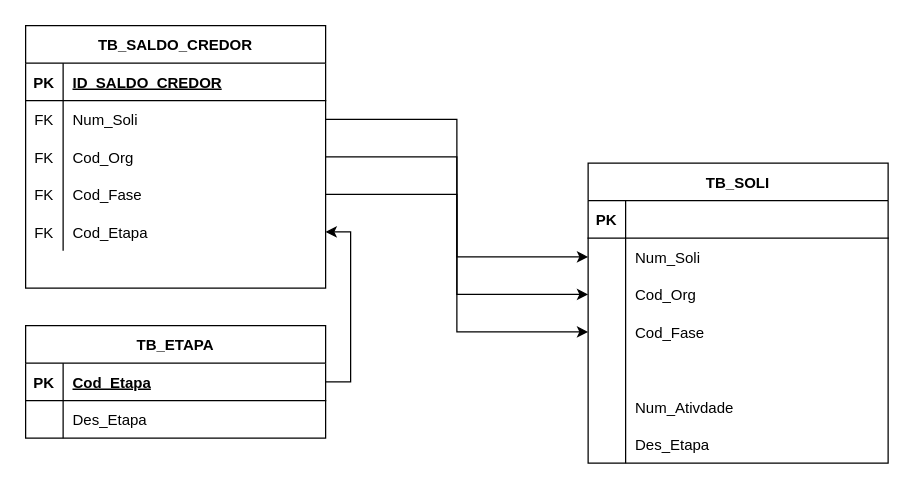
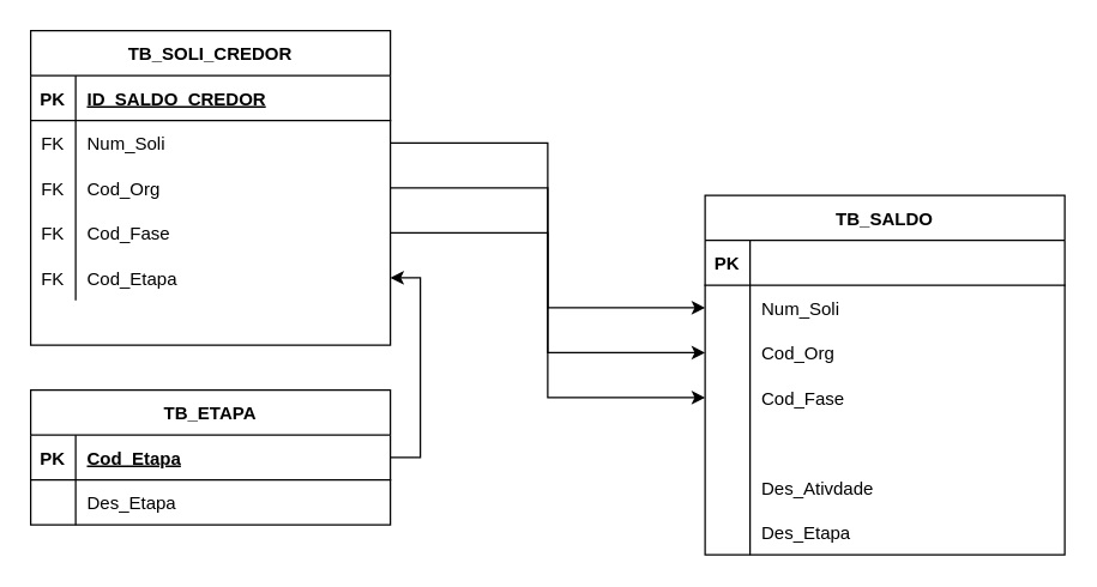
- <mxCell id="2" value="TB_SALDO_CREDOR" style="shape=table;startSize=30;container=1;collapsible=1;childLayout=tableLayout;fixedRows=1;rowLines=0;fontStyle=1;align=center;resizeLast=1;" vertex="1" parent="1"><mxGeometry x="20" y="20" width="240" height="210" as="geometry"><mxRectangle x="70" y="160" width="160" height="30" as="alternateBounds" /></mxGeometry></mxCell>
+ <mxCell id="2" value="TB_SOLI_CREDOR" style="shape=table;startSize=30;container=1;collapsible=1;childLayout=tableLayout;fixedRows=1;rowLines=0;fontStyle=1;align=center;resizeLast=1;" vertex="1" parent="1"><mxGeometry x="20" y="20" width="240" height="210" as="geometry"><mxRectangle x="70" y="160" width="160" height="30" as="alternateBounds" /></mxGeometry></mxCell>
- <mxCell id="28" value="TB_SOLI" style="shape=table;startSize=30;container=1;collapsible=1;childLayout=tableLayout;fixedRows=1;rowLines=0;fontStyle=1;align=center;resizeLast=1;" vertex="1" parent="1"><mxGeometry x="470" y="130" width="240" height="240" as="geometry"><mxRectangle x="70" y="160" width="160" height="30" as="alternateBounds" /></mxGeometry></mxCell>
+ <mxCell id="28" value="TB_SALDO" style="shape=table;startSize=30;container=1;collapsible=1;childLayout=tableLayout;fixedRows=1;rowLines=0;fontStyle=1;align=center;resizeLast=1;" vertex="1" parent="1"><mxGeometry x="470" y="130" width="240" height="240" as="geometry"><mxRectangle x="70" y="160" width="160" height="30" as="alternateBounds" /></mxGeometry></mxCell>
- <mxCell id="44" value="Num_Ativdade" style="shape=partialRectangle;connectable=0;fillColor=none;top=0;left=0;bottom=0;right=0;align=left;spacingLeft=6;overflow=hidden;" vertex="1" parent="42"><mxGeometry x="30" width="210" height="30" as="geometry" /></mxCell>
+ <mxCell id="44" value="Des_Ativdade" style="shape=partialRectangle;connectable=0;fillColor=none;top=0;left=0;bottom=0;right=0;align=left;spacingLeft=6;overflow=hidden;" vertex="1" parent="42"><mxGeometry x="30" width="210" height="30" as="geometry" /></mxCell>
